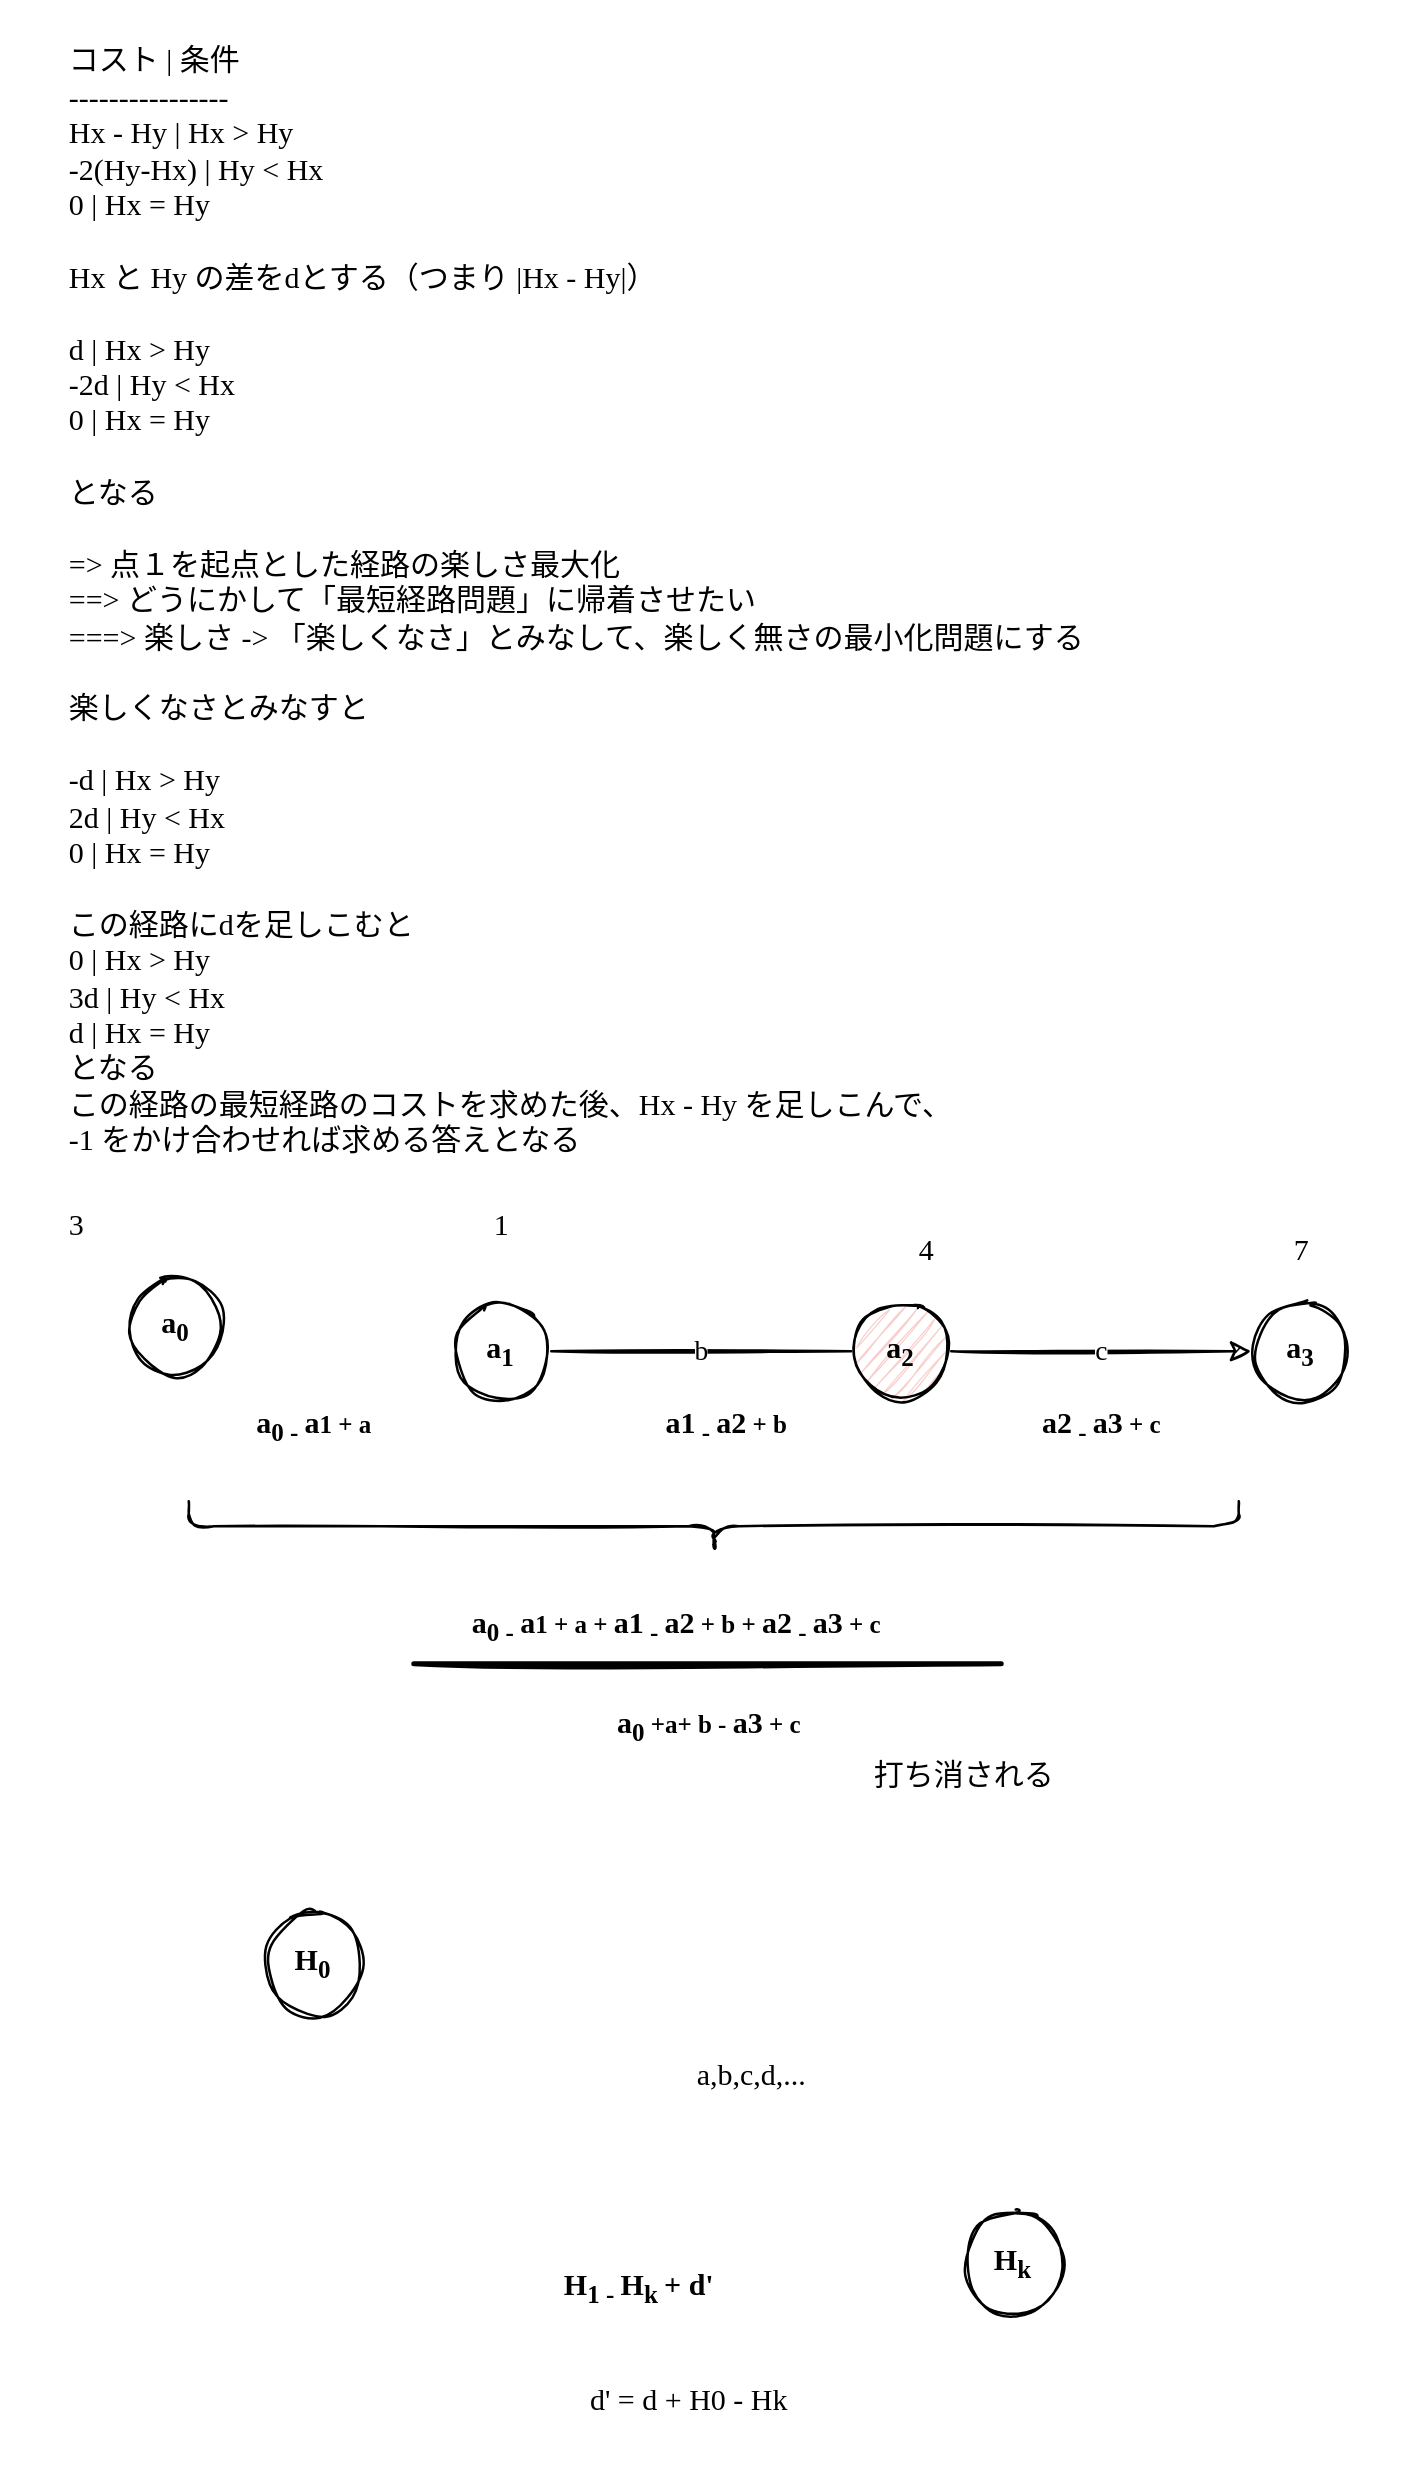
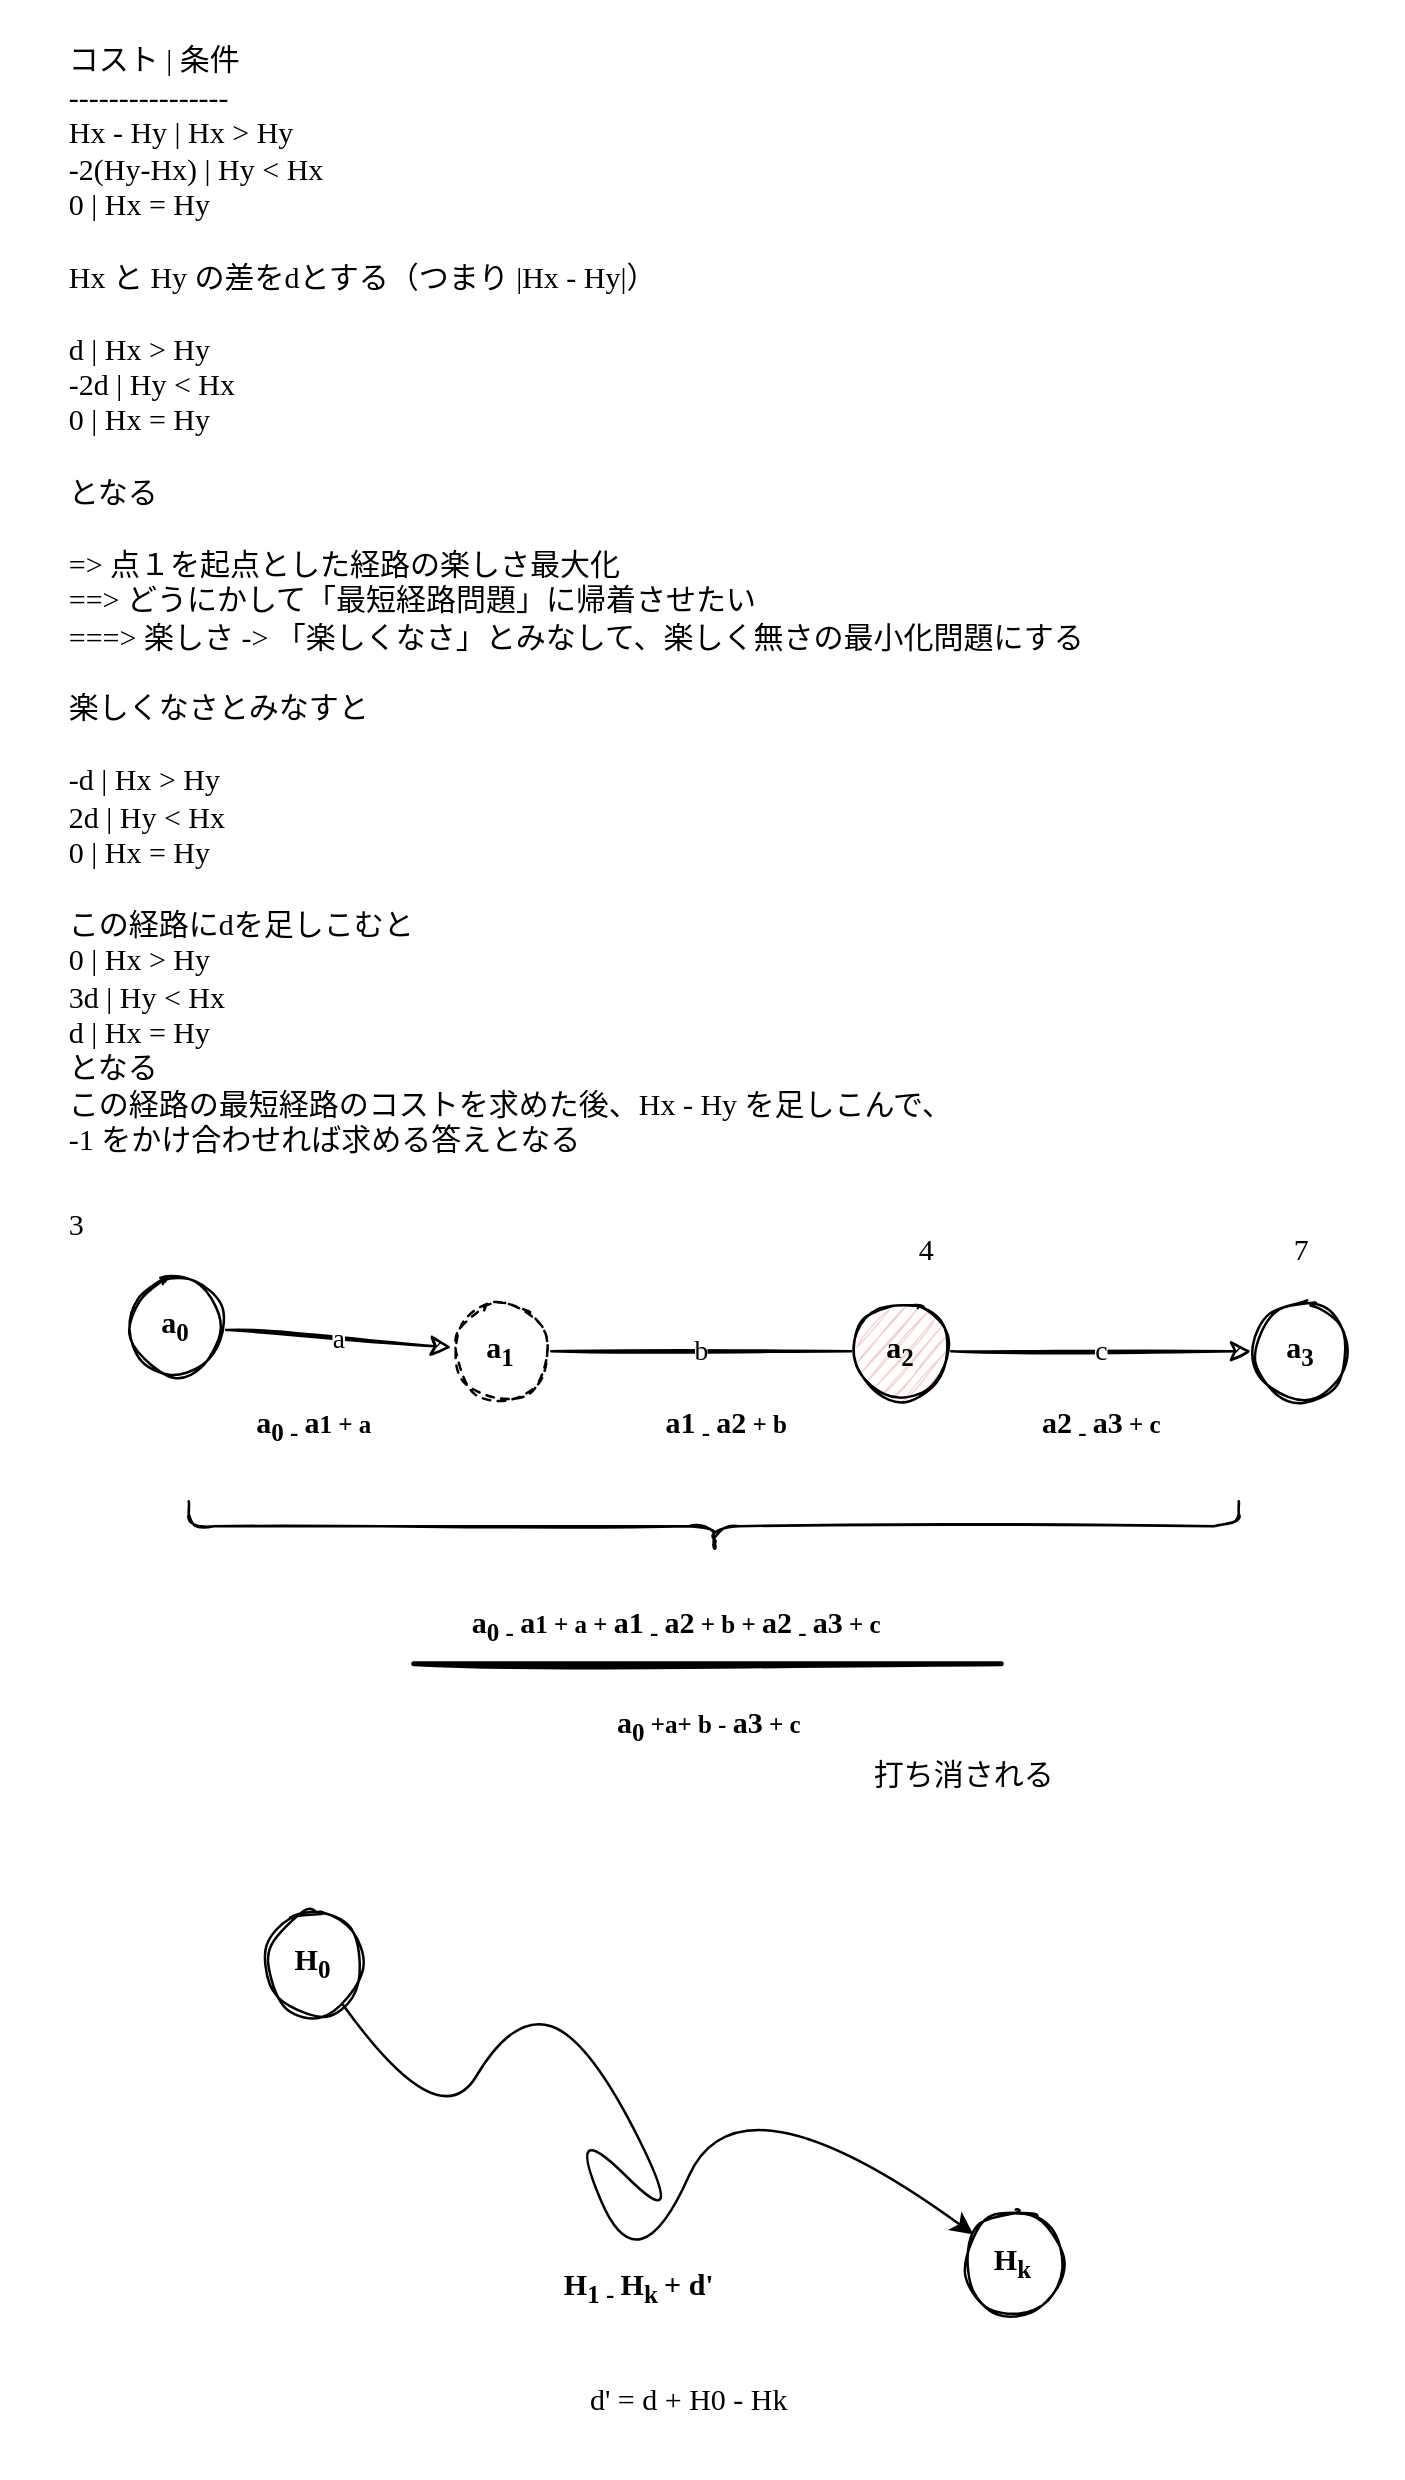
- <mxCell id="13" value="1" style="text;html=1;align=center;verticalAlign=middle;resizable=0;points=[];autosize=1;strokeColor=none;fillColor=none;fontFamily=Comic Sans MS;" parent="1" vertex="1"><mxGeometry x="190" y="480" width="20" height="20" as="geometry" /></mxCell>
+ <mxCell id="9" value="a" style="endArrow=classic;html=1;rounded=0;fontFamily=Comic Sans MS;sketch=1;" parent="1" source="5" target="6" edge="1"><mxGeometry width="50" height="50" relative="1" as="geometry"><mxPoint x="90" y="630" as="sourcePoint" /><mxPoint x="140" y="580" as="targetPoint" /></mxGeometry></mxCell>
- <mxCell id="6" value="&lt;b&gt;a&lt;sub&gt;1&lt;/sub&gt;&lt;/b&gt;" style="ellipse;whiteSpace=wrap;html=1;aspect=fixed;sketch=1;fontFamily=Comic Sans MS;" parent="1" vertex="1"><mxGeometry x="180" y="520" width="40" height="40" as="geometry" /></mxCell>
+ <mxCell id="6" value="&lt;b&gt;a&lt;sub&gt;1&lt;/sub&gt;&lt;/b&gt;" style="ellipse;whiteSpace=wrap;html=1;aspect=fixed;sketch=1;fontFamily=Comic Sans MS;dashed=1;" parent="1" vertex="1"><mxGeometry x="180" y="520" width="40" height="40" as="geometry" /></mxCell>
- <mxCell id="24" value="a,b,c,d,..." style="text;html=1;align=center;verticalAlign=middle;resizable=0;points=[];autosize=1;strokeColor=none;fillColor=none;fontFamily=Comic Sans MS;" parent="1" vertex="1"><mxGeometry x="270" y="820" width="60" height="20" as="geometry" /></mxCell>
+ <mxCell id="4" value="" style="curved=1;endArrow=classic;html=1;rounded=0;fontFamily=Comic Sans MS;" parent="1" source="2" target="3" edge="1"><mxGeometry width="50" height="50" relative="1" as="geometry"><mxPoint x="225" y="895" as="sourcePoint" /><mxPoint x="275" y="845" as="targetPoint" /><Array as="points"><mxPoint x="175" y="855" /><mxPoint x="205" y="805" /><mxPoint x="235" y="815" /><mxPoint x="275" y="895" /><mxPoint x="225" y="845" /><mxPoint x="255" y="915" /><mxPoint x="295" y="825" /></Array></mxGeometry></mxCell>
